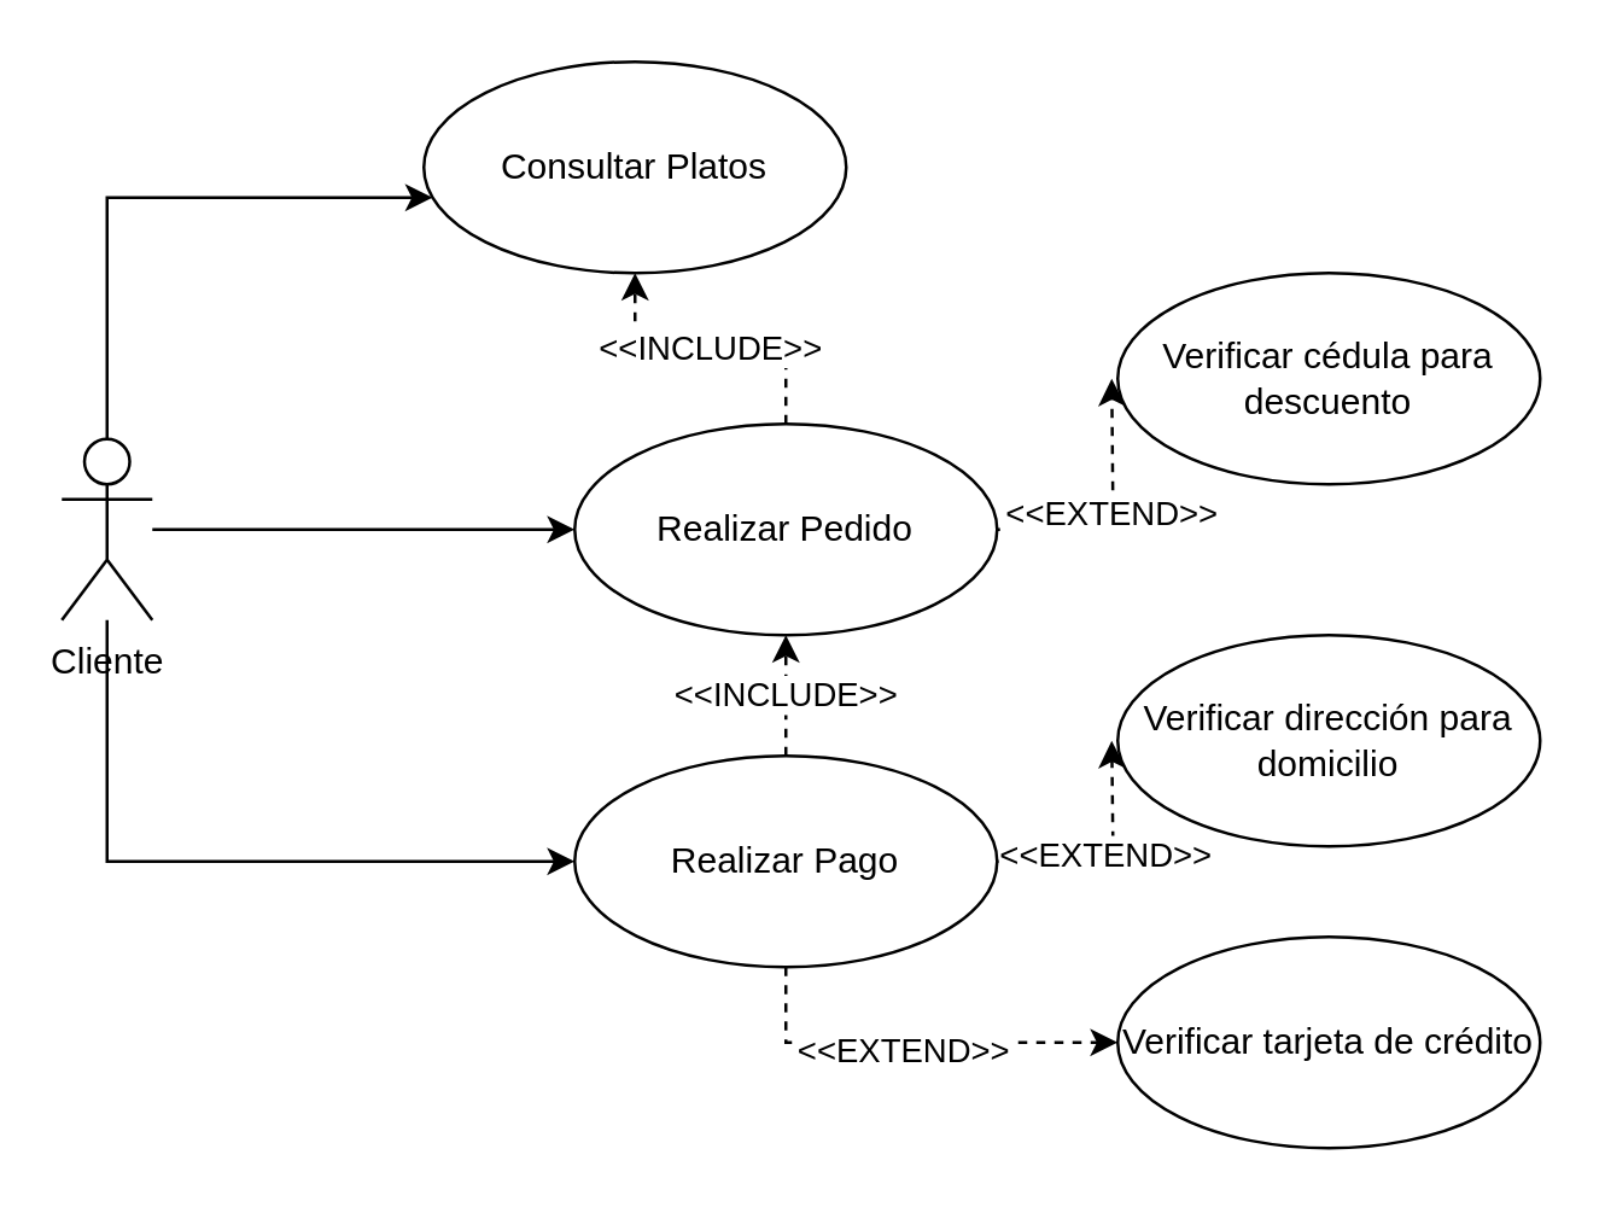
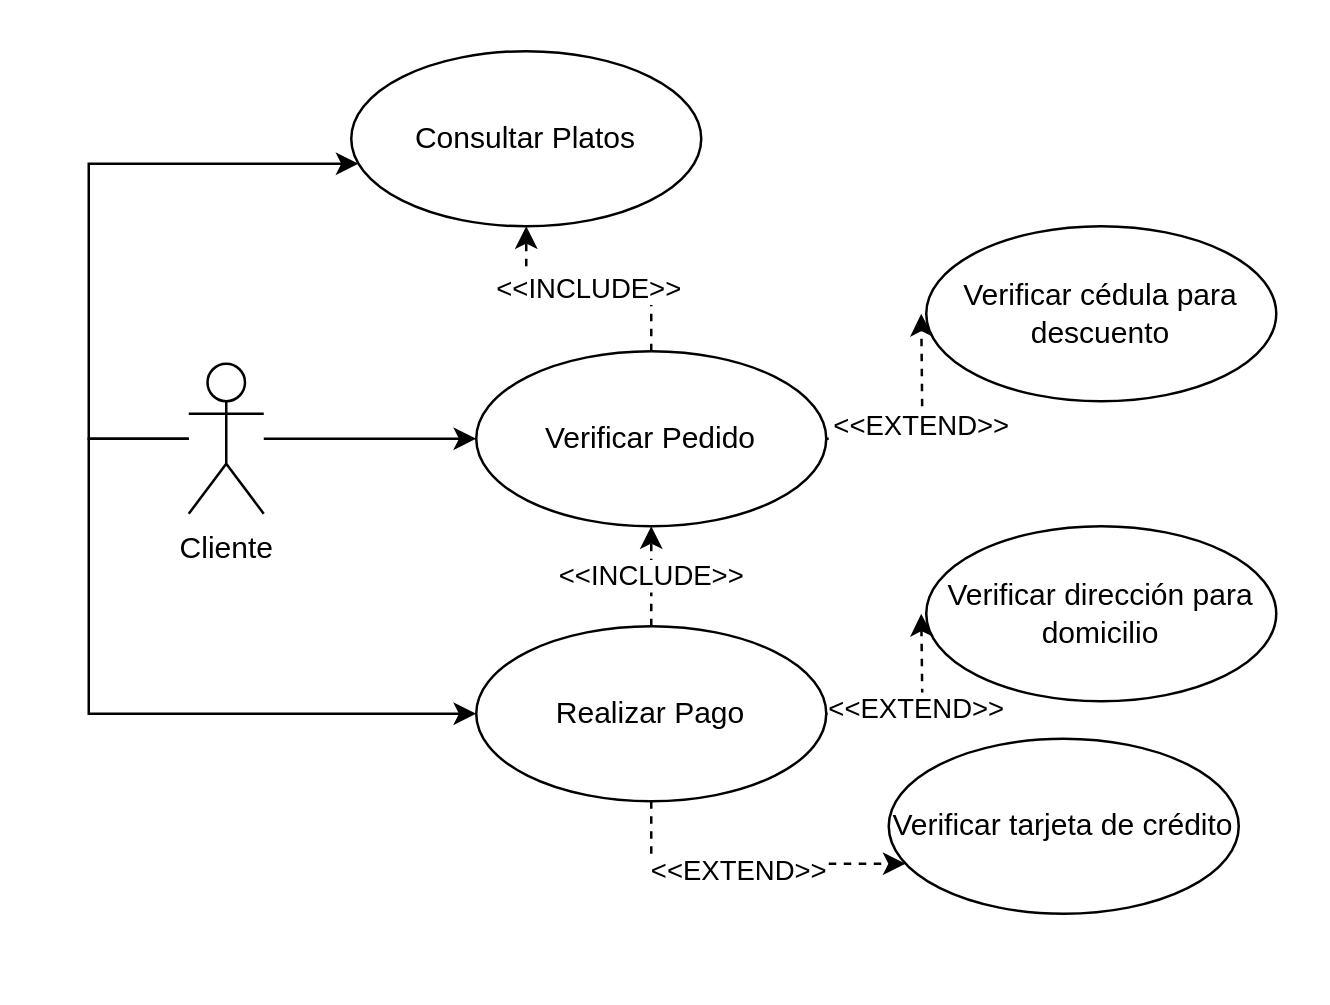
- <mxCell id="5" value="Cliente" style="shape=umlActor;verticalLabelPosition=bottom;verticalAlign=top;html=1;" vertex="1" parent="1"><mxGeometry x="20" y="145" width="30" height="60" as="geometry" /></mxCell>
+ <mxCell id="5" value="Cliente" style="shape=umlActor;verticalLabelPosition=bottom;verticalAlign=top;html=1;" vertex="1" parent="1"><mxGeometry x="75" y="145" width="30" height="60" as="geometry" /></mxCell>
- <mxCell id="8" value="Realizar Pedido" style="ellipse;whiteSpace=wrap;html=1;" vertex="1" parent="1"><mxGeometry x="190" y="140" width="140" height="70" as="geometry" /></mxCell>
+ <mxCell id="8" value="Verificar Pedido" style="ellipse;whiteSpace=wrap;html=1;" vertex="1" parent="1"><mxGeometry x="190" y="140" width="140" height="70" as="geometry" /></mxCell>
- <mxCell id="18" value="Verificar tarjeta de crédito" style="ellipse;whiteSpace=wrap;html=1;" vertex="1" parent="1"><mxGeometry x="370" y="310" width="140" height="70" as="geometry" /></mxCell>
+ <mxCell id="18" value="Verificar tarjeta de crédito" style="ellipse;whiteSpace=wrap;html=1;" vertex="1" parent="1"><mxGeometry x="355" y="295" width="140" height="70" as="geometry" /></mxCell>
